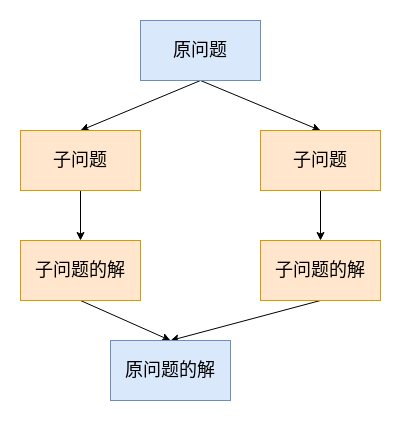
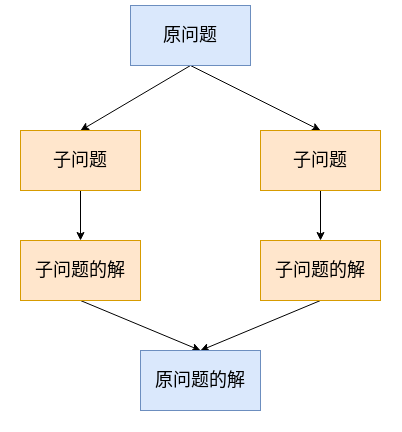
- <mxCell id="4" value="&lt;font style=&quot;font-size: 18px;&quot;&gt;原问题&lt;/font&gt;" style="rounded=0;whiteSpace=wrap;html=1;labelBackgroundColor=none;fillColor=#dae8fc;strokeColor=#6c8ebf;" parent="1" vertex="1"><mxGeometry x="140" y="20" width="120" height="60" as="geometry" /></mxCell>
+ <mxCell id="4" value="&lt;font style=&quot;font-size: 18px;&quot;&gt;原问题&lt;/font&gt;" style="rounded=0;whiteSpace=wrap;html=1;labelBackgroundColor=none;fillColor=#dae8fc;strokeColor=#6c8ebf;" parent="1" vertex="1"><mxGeometry x="130" y="5" width="120" height="60" as="geometry" /></mxCell>
- <mxCell id="13" value="&lt;font style=&quot;font-size: 18px;&quot;&gt;原问题的解&lt;/font&gt;" style="rounded=0;whiteSpace=wrap;html=1;labelBackgroundColor=none;fillColor=#dae8fc;strokeColor=#6c8ebf;" parent="1" vertex="1"><mxGeometry x="110" y="340" width="120" height="60" as="geometry" /></mxCell>
+ <mxCell id="13" value="&lt;font style=&quot;font-size: 18px;&quot;&gt;原问题的解&lt;/font&gt;" style="rounded=0;whiteSpace=wrap;html=1;labelBackgroundColor=none;fillColor=#dae8fc;strokeColor=#6c8ebf;" parent="1" vertex="1"><mxGeometry x="140" y="350" width="120" height="60" as="geometry" /></mxCell>
